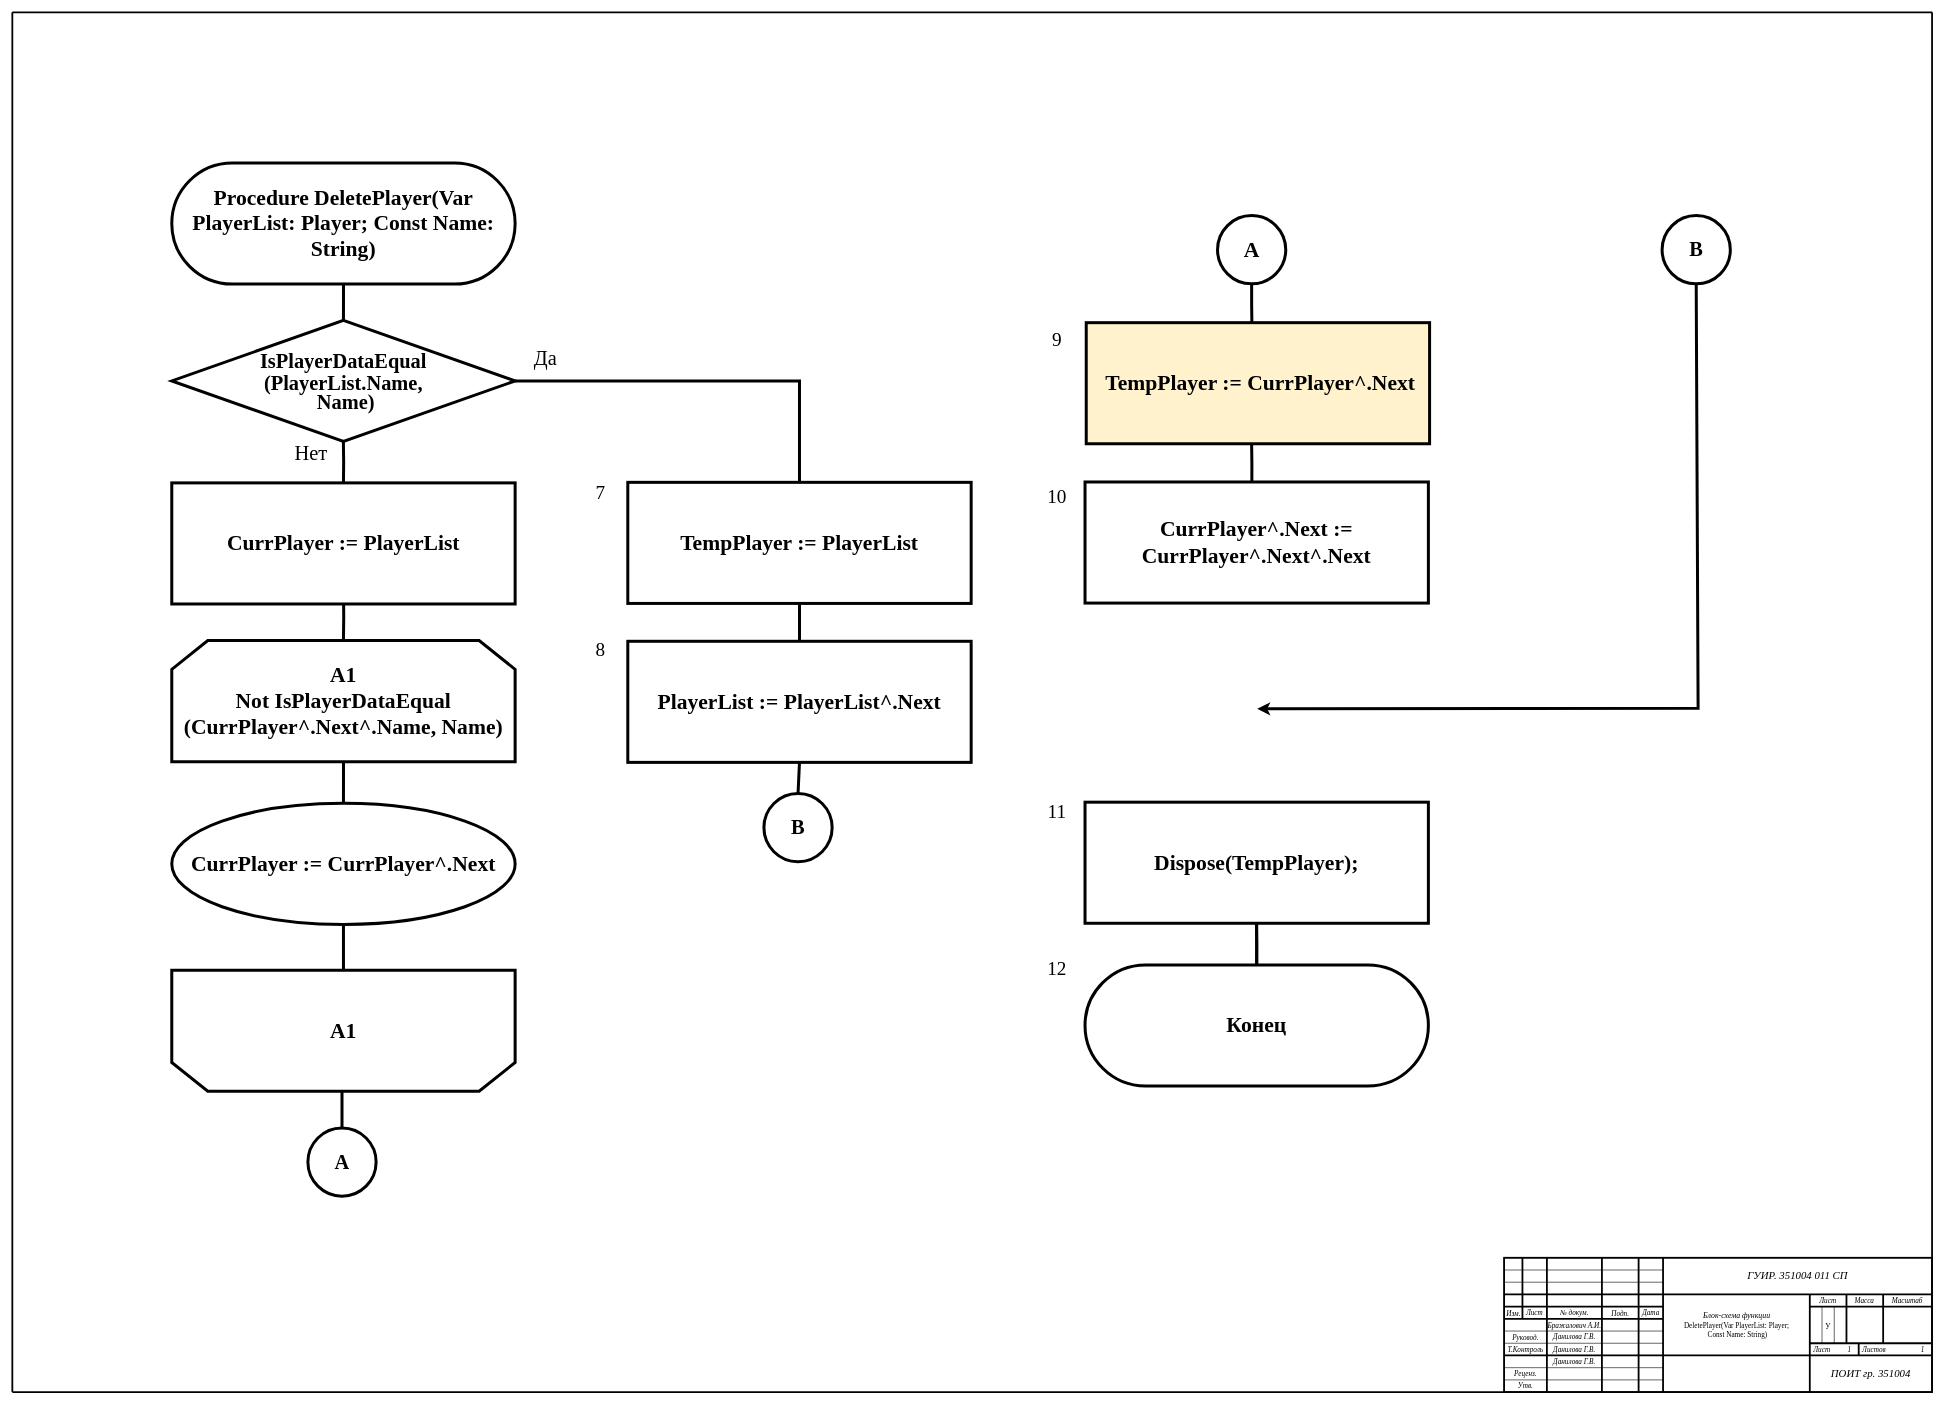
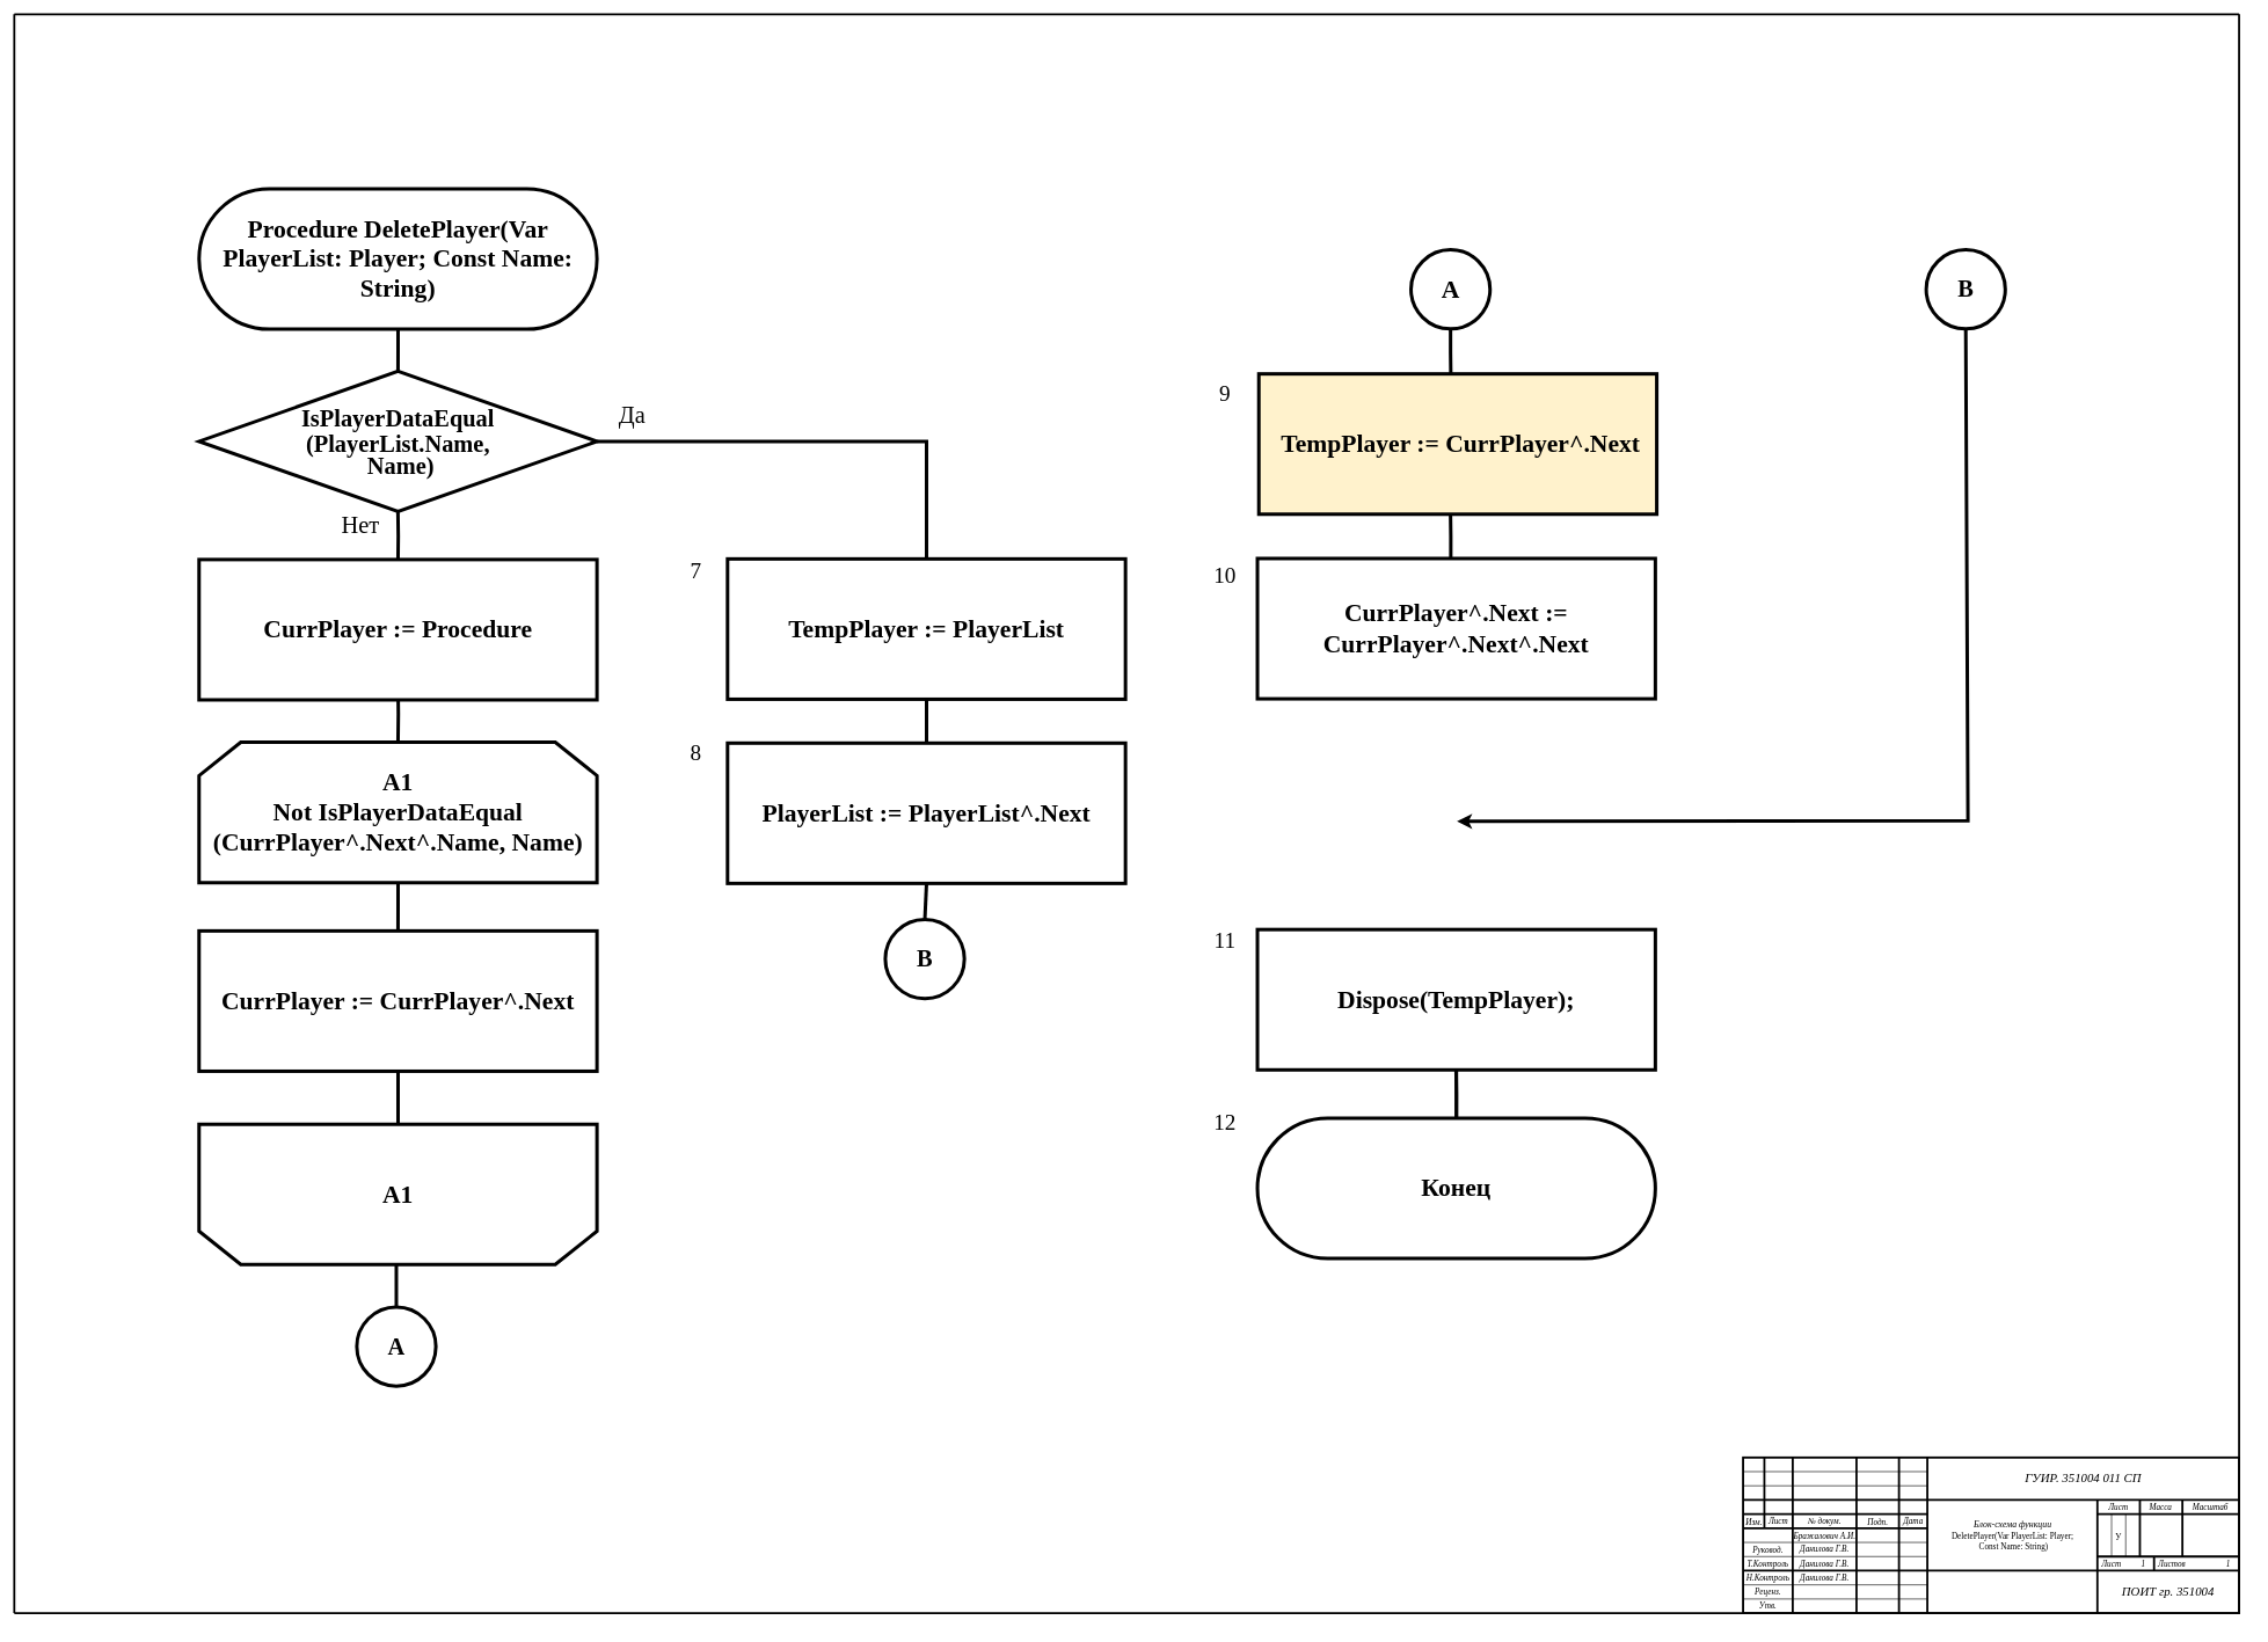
- <mxCell id="72" value="&lt;font face=&quot;Times New Roman&quot;&gt;&lt;span style=&quot;font-size: 36px;&quot;&gt;&lt;b&gt;CurrPlayer := PlayerList&lt;/b&gt;&lt;/span&gt;&lt;/font&gt;" style="rounded=0;whiteSpace=wrap;html=1;strokeWidth=5;" vertex="1" parent="1"><mxGeometry x="285.773" y="804.43" width="572.336" height="201.847" as="geometry" /></mxCell>
+ <mxCell id="72" value="&lt;font face=&quot;Times New Roman&quot;&gt;&lt;span style=&quot;font-size: 36px;&quot;&gt;&lt;b&gt;CurrPlayer := Procedure&lt;/b&gt;&lt;/span&gt;&lt;/font&gt;" style="rounded=0;whiteSpace=wrap;html=1;strokeWidth=5;" vertex="1" parent="1"><mxGeometry x="285.773" y="804.43" width="572.336" height="201.847" as="geometry" /></mxCell>
- <mxCell id="65" value="&lt;font face=&quot;Times New Roman&quot;&gt;&lt;span style=&quot;font-size: 36px;&quot;&gt;&lt;b&gt;CurrPlayer := CurrPlayer^.Next&lt;/b&gt;&lt;/span&gt;&lt;/font&gt;" style="ellipse;whiteSpace=wrap;html=1;strokeWidth=5;" vertex="1" parent="1"><mxGeometry x="285.773" y="1338.62" width="572.336" height="201.847" as="geometry" /></mxCell>
+ <mxCell id="65" value="&lt;font face=&quot;Times New Roman&quot;&gt;&lt;span style=&quot;font-size: 36px;&quot;&gt;&lt;b&gt;CurrPlayer := CurrPlayer^.Next&lt;/b&gt;&lt;/span&gt;&lt;/font&gt;" style="rounded=0;whiteSpace=wrap;html=1;strokeWidth=5;" vertex="1" parent="1"><mxGeometry x="285.773" y="1338.62" width="572.336" height="201.847" as="geometry" /></mxCell>
+ <mxCell id="46" value="&lt;font style=&quot;font-size: 12px;&quot; face=&quot;Times New Roman&quot;&gt;&lt;i style=&quot;&quot;&gt;Н.Контроль&lt;/i&gt;&lt;/font&gt;" style="text;html=1;align=center;verticalAlign=middle;whiteSpace=wrap;rounded=0;" parent="3" vertex="1"><mxGeometry y="162.832" width="71.338" height="20.354" as="geometry" /></mxCell>
